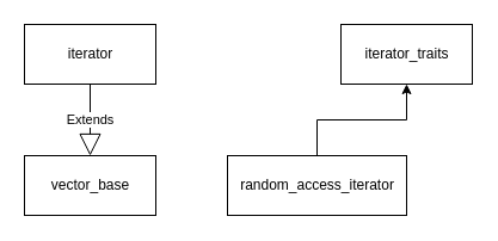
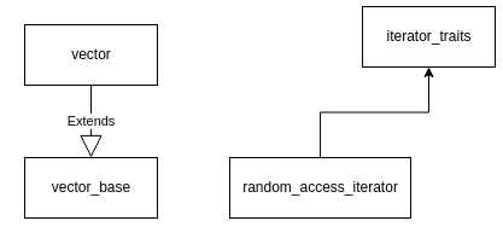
- <mxCell id="2" value="iterator" style="html=1;" vertex="1" parent="1"><mxGeometry x="20" y="20" width="110" height="50" as="geometry" /></mxCell>
+ <mxCell id="2" value="vector" style="html=1;" vertex="1" parent="1"><mxGeometry x="20" y="20" width="110" height="50" as="geometry" /></mxCell>
- <mxCell id="5" value="iterator_traits" style="html=1;" vertex="1" parent="1"><mxGeometry x="285" y="20" width="110" height="50" as="geometry" /></mxCell>
+ <mxCell id="5" value="iterator_traits" style="html=1;" vertex="1" parent="1"><mxGeometry x="300" y="5" width="110" height="50" as="geometry" /></mxCell>
